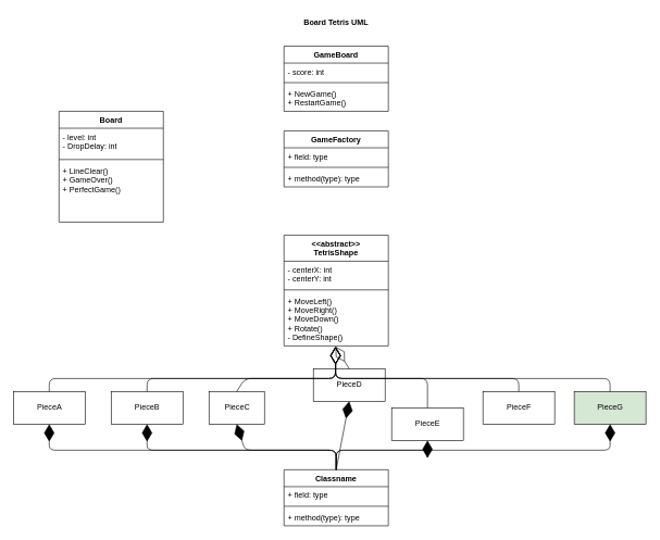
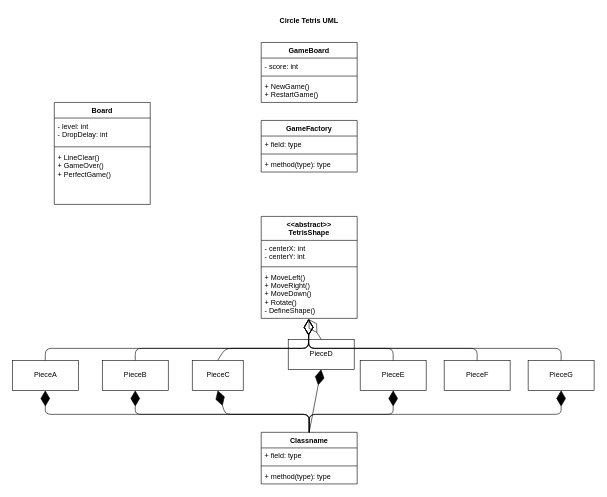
- <mxCell id="2" value="Board Tetris UML" style="text;align=center;fontStyle=1;verticalAlign=middle;spacingLeft=3;spacingRight=3;strokeColor=none;rotatable=0;points=[[0,0.5],[1,0.5]];portConstraint=eastwest;" vertex="1" parent="1"><mxGeometry x="460" y="20" width="110" height="26" as="geometry" /></mxCell>
+ <mxCell id="2" value="Circle Tetris UML" style="text;align=center;fontStyle=1;verticalAlign=middle;spacingLeft=3;spacingRight=3;strokeColor=none;rotatable=0;points=[[0,0.5],[1,0.5]];portConstraint=eastwest;" vertex="1" parent="1"><mxGeometry x="460" y="20" width="110" height="26" as="geometry" /></mxCell>
- <mxCell id="25" value="PieceG" style="html=1;fillColor=#d5e8d4;" vertex="1" parent="1"><mxGeometry x="880" y="600" width="110" height="50" as="geometry" /></mxCell>
+ <mxCell id="25" value="PieceG" style="html=1;" vertex="1" parent="1"><mxGeometry x="880" y="600" width="110" height="50" as="geometry" /></mxCell>
- <mxCell id="23" value="PieceE" style="html=1;" vertex="1" parent="1"><mxGeometry x="600" y="625" width="110" height="50" as="geometry" /></mxCell>
+ <mxCell id="23" value="PieceE" style="html=1;" vertex="1" parent="1"><mxGeometry x="600" y="600" width="110" height="50" as="geometry" /></mxCell>
